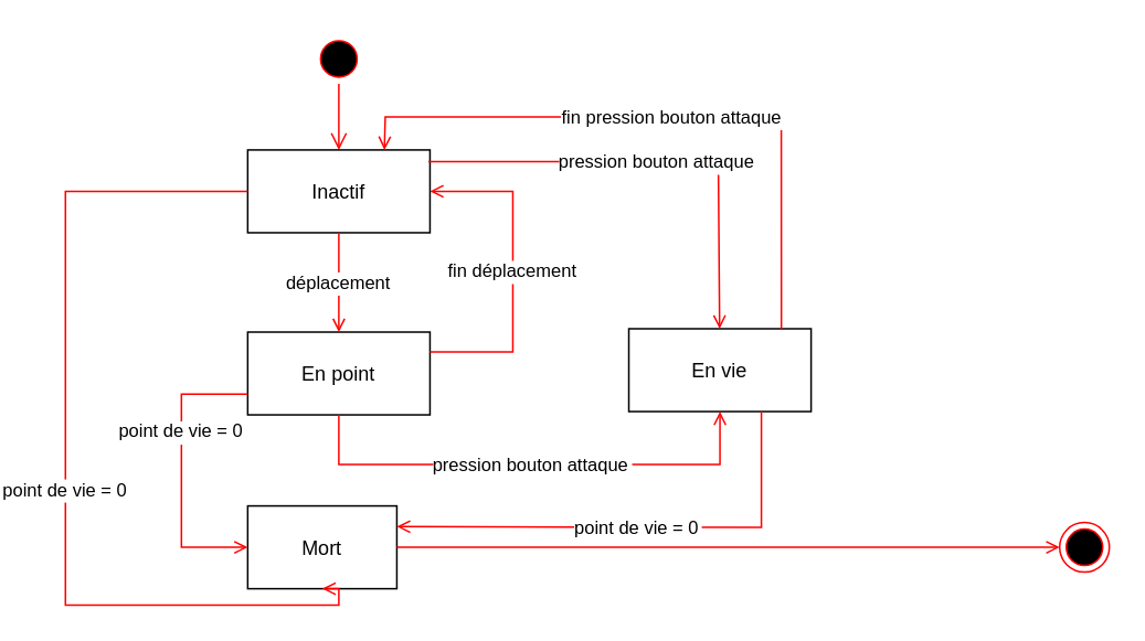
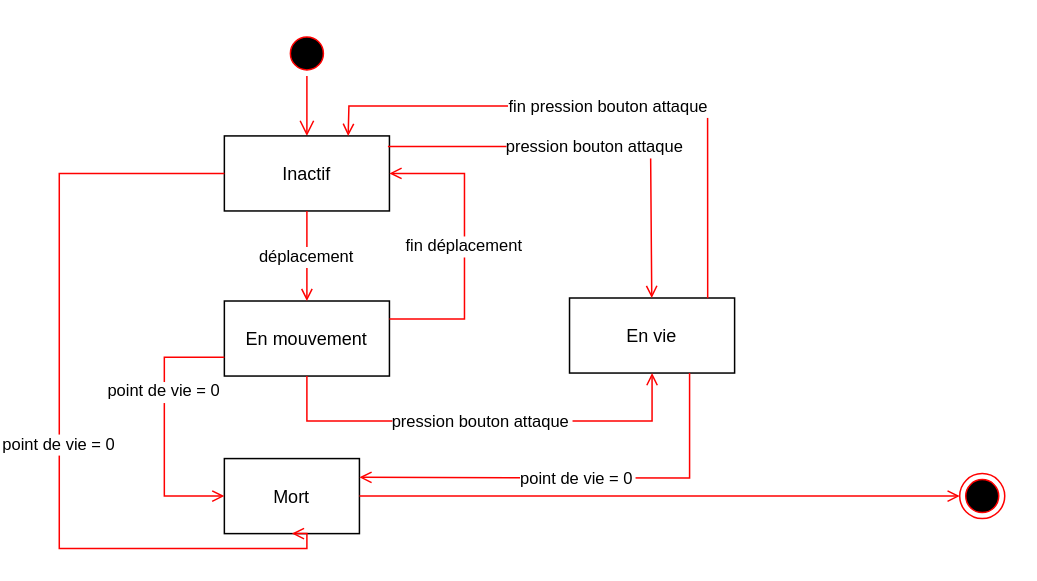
- <mxCell id="7" value="En point" style="" parent="1" vertex="1"><mxGeometry x="130" y="200" width="110" height="50" as="geometry" /></mxCell>
+ <mxCell id="7" value="En mouvement" style="" parent="1" vertex="1"><mxGeometry x="130" y="200" width="110" height="50" as="geometry" /></mxCell>
